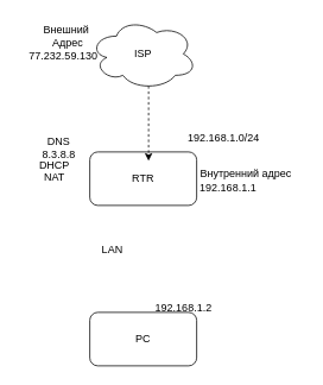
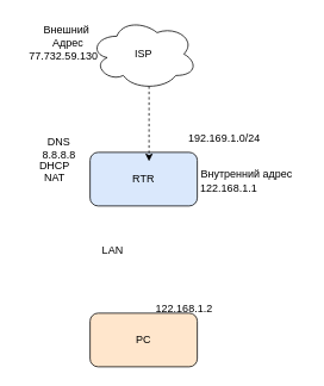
- <mxCell id="12" value="77.232.59.130" style="text;html=1;align=center;verticalAlign=middle;resizable=0;points=[];autosize=1;strokeColor=none;fillColor=none;" vertex="1" parent="1"><mxGeometry x="20" y="48" width="100" height="30" as="geometry" /></mxCell>
+ <mxCell id="12" value="77.732.59.130" style="text;html=1;align=center;verticalAlign=middle;resizable=0;points=[];autosize=1;strokeColor=none;fillColor=none;" vertex="1" parent="1"><mxGeometry x="20" y="48" width="100" height="30" as="geometry" /></mxCell>
- <mxCell id="7" value="192.168.1.0/24" style="text;html=1;align=center;verticalAlign=middle;resizable=0;points=[];autosize=1;strokeColor=none;fillColor=none;" vertex="1" parent="1"><mxGeometry x="200" y="140" width="100" height="30" as="geometry" /></mxCell>
+ <mxCell id="7" value="192.169.1.0/24" style="text;html=1;align=center;verticalAlign=middle;resizable=0;points=[];autosize=1;strokeColor=none;fillColor=none;" vertex="1" parent="1"><mxGeometry x="200" y="140" width="100" height="30" as="geometry" /></mxCell>
- <mxCell id="15" value="DNS&lt;div&gt;8.3.8.8&lt;/div&gt;" style="text;html=1;align=center;verticalAlign=middle;resizable=0;points=[];autosize=1;strokeColor=none;fillColor=none;" vertex="1" parent="1"><mxGeometry x="35" y="145" width="60" height="40" as="geometry" /></mxCell>
+ <mxCell id="15" value="DNS&lt;div&gt;8.8.8.8&lt;/div&gt;" style="text;html=1;align=center;verticalAlign=middle;resizable=0;points=[];autosize=1;strokeColor=none;fillColor=none;" vertex="1" parent="1"><mxGeometry x="35" y="145" width="60" height="40" as="geometry" /></mxCell>
- <mxCell id="3" value="RTR" style="rounded=1;whiteSpace=wrap;html=1;" vertex="1" parent="1"><mxGeometry x="100" y="170" width="120" height="60" as="geometry" /></mxCell>
+ <mxCell id="3" value="RTR" style="rounded=1;whiteSpace=wrap;html=1;fillColor=#dae8fc;" vertex="1" parent="1"><mxGeometry x="100" y="170" width="120" height="60" as="geometry" /></mxCell>
- <mxCell id="9" value="192.168.1.1" style="text;html=1;align=center;verticalAlign=middle;resizable=0;points=[];autosize=1;strokeColor=none;fillColor=none;" vertex="1" parent="1"><mxGeometry x="210" y="195" width="90" height="30" as="geometry" /></mxCell>
+ <mxCell id="9" value="122.168.1.1" style="text;html=1;align=center;verticalAlign=middle;resizable=0;points=[];autosize=1;strokeColor=none;fillColor=none;" vertex="1" parent="1"><mxGeometry x="210" y="195" width="90" height="30" as="geometry" /></mxCell>
- <mxCell id="10" value="192.168.1.2" style="text;html=1;align=center;verticalAlign=middle;resizable=0;points=[];autosize=1;strokeColor=none;fillColor=none;" vertex="1" parent="1"><mxGeometry x="160" y="330" width="90" height="30" as="geometry" /></mxCell>
+ <mxCell id="10" value="122.168.1.2" style="text;html=1;align=center;verticalAlign=middle;resizable=0;points=[];autosize=1;strokeColor=none;fillColor=none;" vertex="1" parent="1"><mxGeometry x="160" y="330" width="90" height="30" as="geometry" /></mxCell>
- <mxCell id="4" value="PC" style="rounded=1;whiteSpace=wrap;html=1;" vertex="1" parent="1"><mxGeometry x="100" y="350" width="120" height="60" as="geometry" /></mxCell>
+ <mxCell id="4" value="PC" style="rounded=1;whiteSpace=wrap;html=1;fillColor=#ffe6cc;" vertex="1" parent="1"><mxGeometry x="100" y="350" width="120" height="60" as="geometry" /></mxCell>
